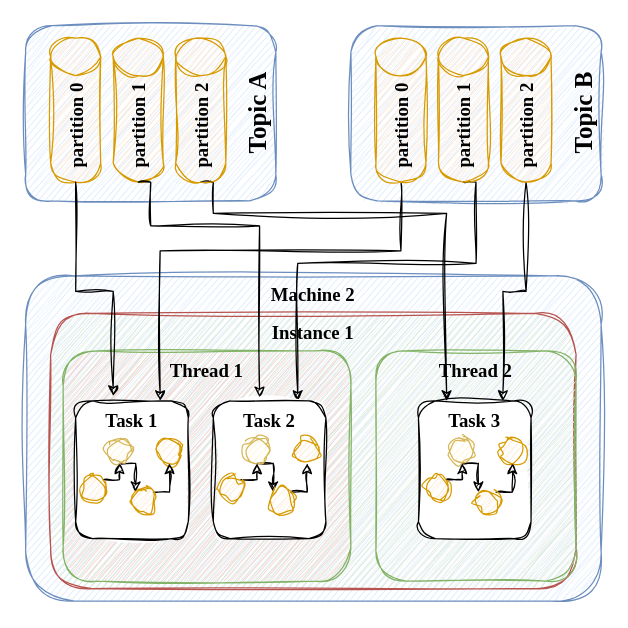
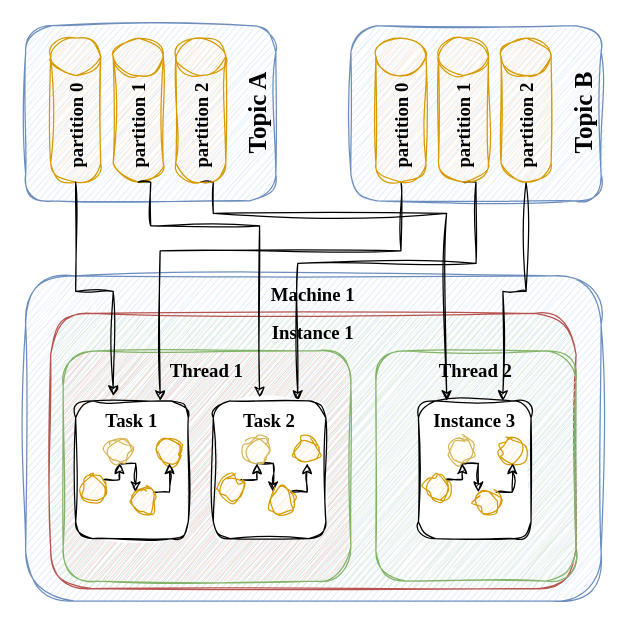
- <mxCell id="2" value="Machine 2" style="rounded=1;whiteSpace=wrap;html=1;sketch=1;hachureGap=4;jiggle=2;curveFitting=1;fontFamily=Architects Daughter;fontSource=https%3A%2F%2Ffonts.googleapis.com%2Fcss%3Ffamily%3DArchitects%2BDaughter;fontSize=15;fontStyle=1;verticalAlign=top;fillColor=#dae8fc;strokeColor=#6c8ebf;" vertex="1" parent="1"><mxGeometry x="20" y="220" width="460" height="260" as="geometry" /></mxCell>
+ <mxCell id="2" value="Machine 1" style="rounded=1;whiteSpace=wrap;html=1;sketch=1;hachureGap=4;jiggle=2;curveFitting=1;fontFamily=Architects Daughter;fontSource=https%3A%2F%2Ffonts.googleapis.com%2Fcss%3Ffamily%3DArchitects%2BDaughter;fontSize=15;fontStyle=1;verticalAlign=top;fillColor=#dae8fc;strokeColor=#6c8ebf;" vertex="1" parent="1"><mxGeometry x="20" y="220" width="460" height="260" as="geometry" /></mxCell>
- <mxCell id="34" value="Task 3" style="rounded=1;whiteSpace=wrap;html=1;sketch=1;hachureGap=4;jiggle=2;curveFitting=1;fontFamily=Architects Daughter;fontSource=https%3A%2F%2Ffonts.googleapis.com%2Fcss%3Ffamily%3DArchitects%2BDaughter;fontSize=15;fontStyle=1;verticalAlign=top;" vertex="1" parent="1"><mxGeometry x="334" y="320" width="90" height="110" as="geometry" /></mxCell>
+ <mxCell id="34" value="Instance 3" style="rounded=1;whiteSpace=wrap;html=1;sketch=1;hachureGap=4;jiggle=2;curveFitting=1;fontFamily=Architects Daughter;fontSource=https%3A%2F%2Ffonts.googleapis.com%2Fcss%3Ffamily%3DArchitects%2BDaughter;fontSize=15;fontStyle=1;verticalAlign=top;" vertex="1" parent="1"><mxGeometry x="334" y="320" width="90" height="110" as="geometry" /></mxCell>
